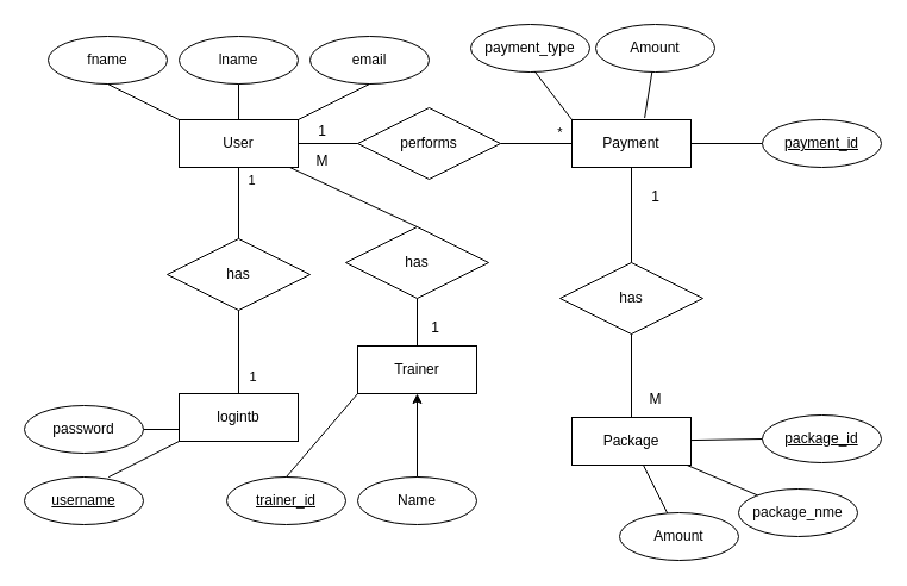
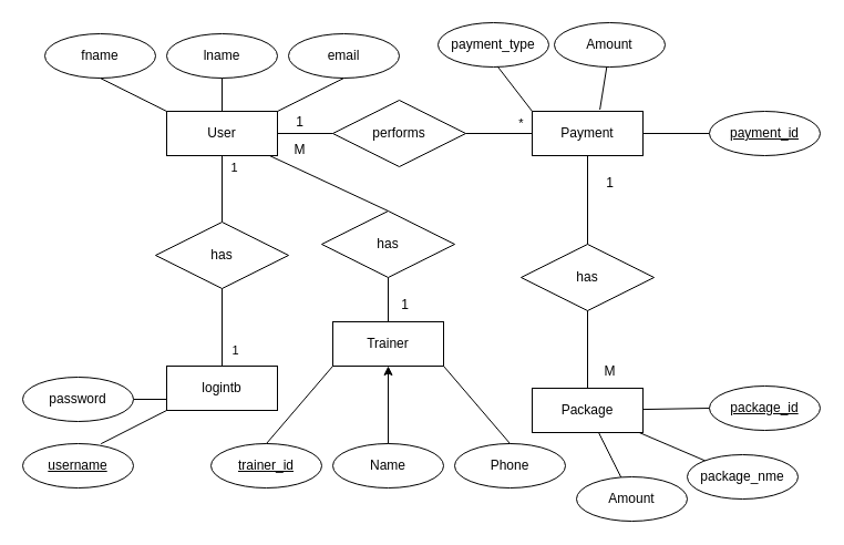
+ <mxCell id="51" value="" style="endArrow=none;html=1;rounded=0;entryX=0.5;entryY=0;entryDx=0;entryDy=0;exitX=1;exitY=1;exitDx=0;exitDy=0;" parent="1" source="42" target="48" edge="1"><mxGeometry relative="1" as="geometry"><mxPoint x="-180" y="175" as="sourcePoint" /><mxPoint x="-148" y="146" as="targetPoint" /></mxGeometry></mxCell>
+ <mxCell id="48" value="Phone" style="ellipse;whiteSpace=wrap;html=1;align=center;" parent="1" vertex="1"><mxGeometry x="410" y="400" width="100" height="40" as="geometry" /></mxCell>
